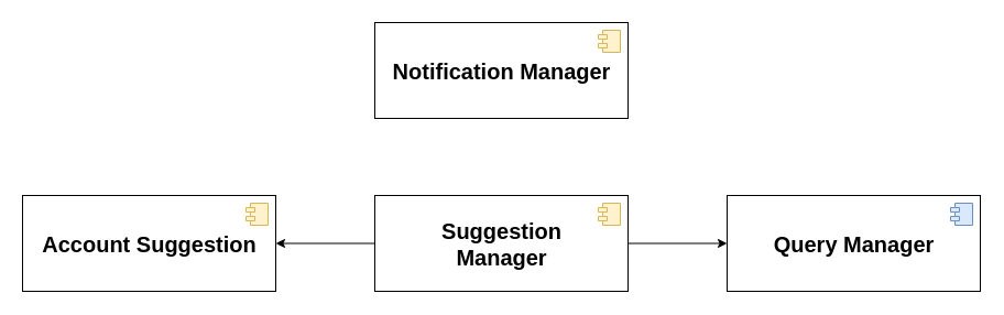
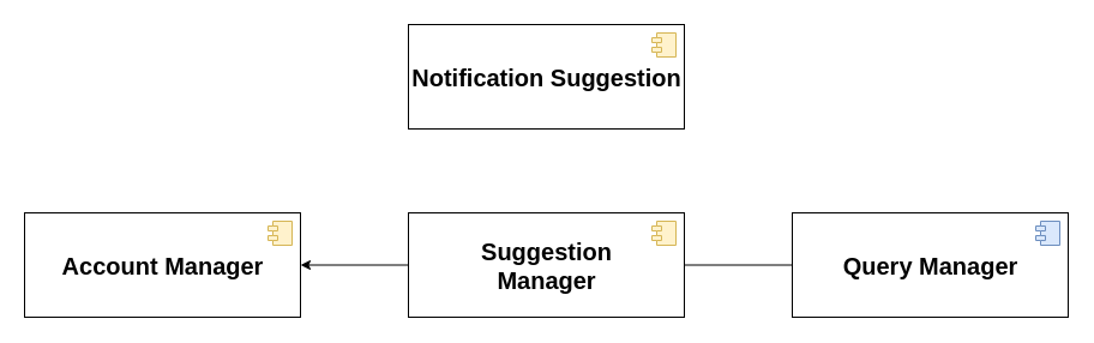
- <mxCell id="2" value="&lt;b style=&quot;font-size: 20px&quot;&gt;Notification Manager&lt;br&gt;&lt;/b&gt;" style="html=1;dropTarget=0;fontSize=20;sketch=0;" parent="1" vertex="1"><mxGeometry x="340" y="20" width="230" height="87" as="geometry" /></mxCell>
+ <mxCell id="2" value="&lt;b style=&quot;font-size: 20px&quot;&gt;Notification Suggestion&lt;br&gt;&lt;/b&gt;" style="html=1;dropTarget=0;fontSize=20;sketch=0;" parent="1" vertex="1"><mxGeometry x="340" y="20" width="230" height="87" as="geometry" /></mxCell>
- <mxCell id="10" value="" style="endArrow=classic;html=1;exitX=1;exitY=0.5;exitDx=0;exitDy=0;" edge="1" parent="1" source="4" target="8"><mxGeometry width="50" height="50" relative="1" as="geometry"><mxPoint x="465" y="187" as="sourcePoint" /><mxPoint x="465" y="117" as="targetPoint" /></mxGeometry></mxCell>
+ <mxCell id="10" value="" style="endArrow=none;html=1;exitX=1;exitY=0.5;exitDx=0;exitDy=0;" edge="1" parent="1" source="4" target="8"><mxGeometry width="50" height="50" relative="1" as="geometry"><mxPoint x="465" y="187" as="sourcePoint" /><mxPoint x="465" y="117" as="targetPoint" /></mxGeometry></mxCell>
- <mxCell id="6" value="&lt;b style=&quot;font-size: 20px&quot;&gt;Account Suggestion&lt;br&gt;&lt;/b&gt;" style="html=1;dropTarget=0;fontSize=20;sketch=0;" vertex="1" parent="1"><mxGeometry x="20" y="177" width="230" height="87" as="geometry" /></mxCell>
+ <mxCell id="6" value="&lt;b style=&quot;font-size: 20px&quot;&gt;Account Manager&lt;br&gt;&lt;/b&gt;" style="html=1;dropTarget=0;fontSize=20;sketch=0;" vertex="1" parent="1"><mxGeometry x="20" y="177" width="230" height="87" as="geometry" /></mxCell>
